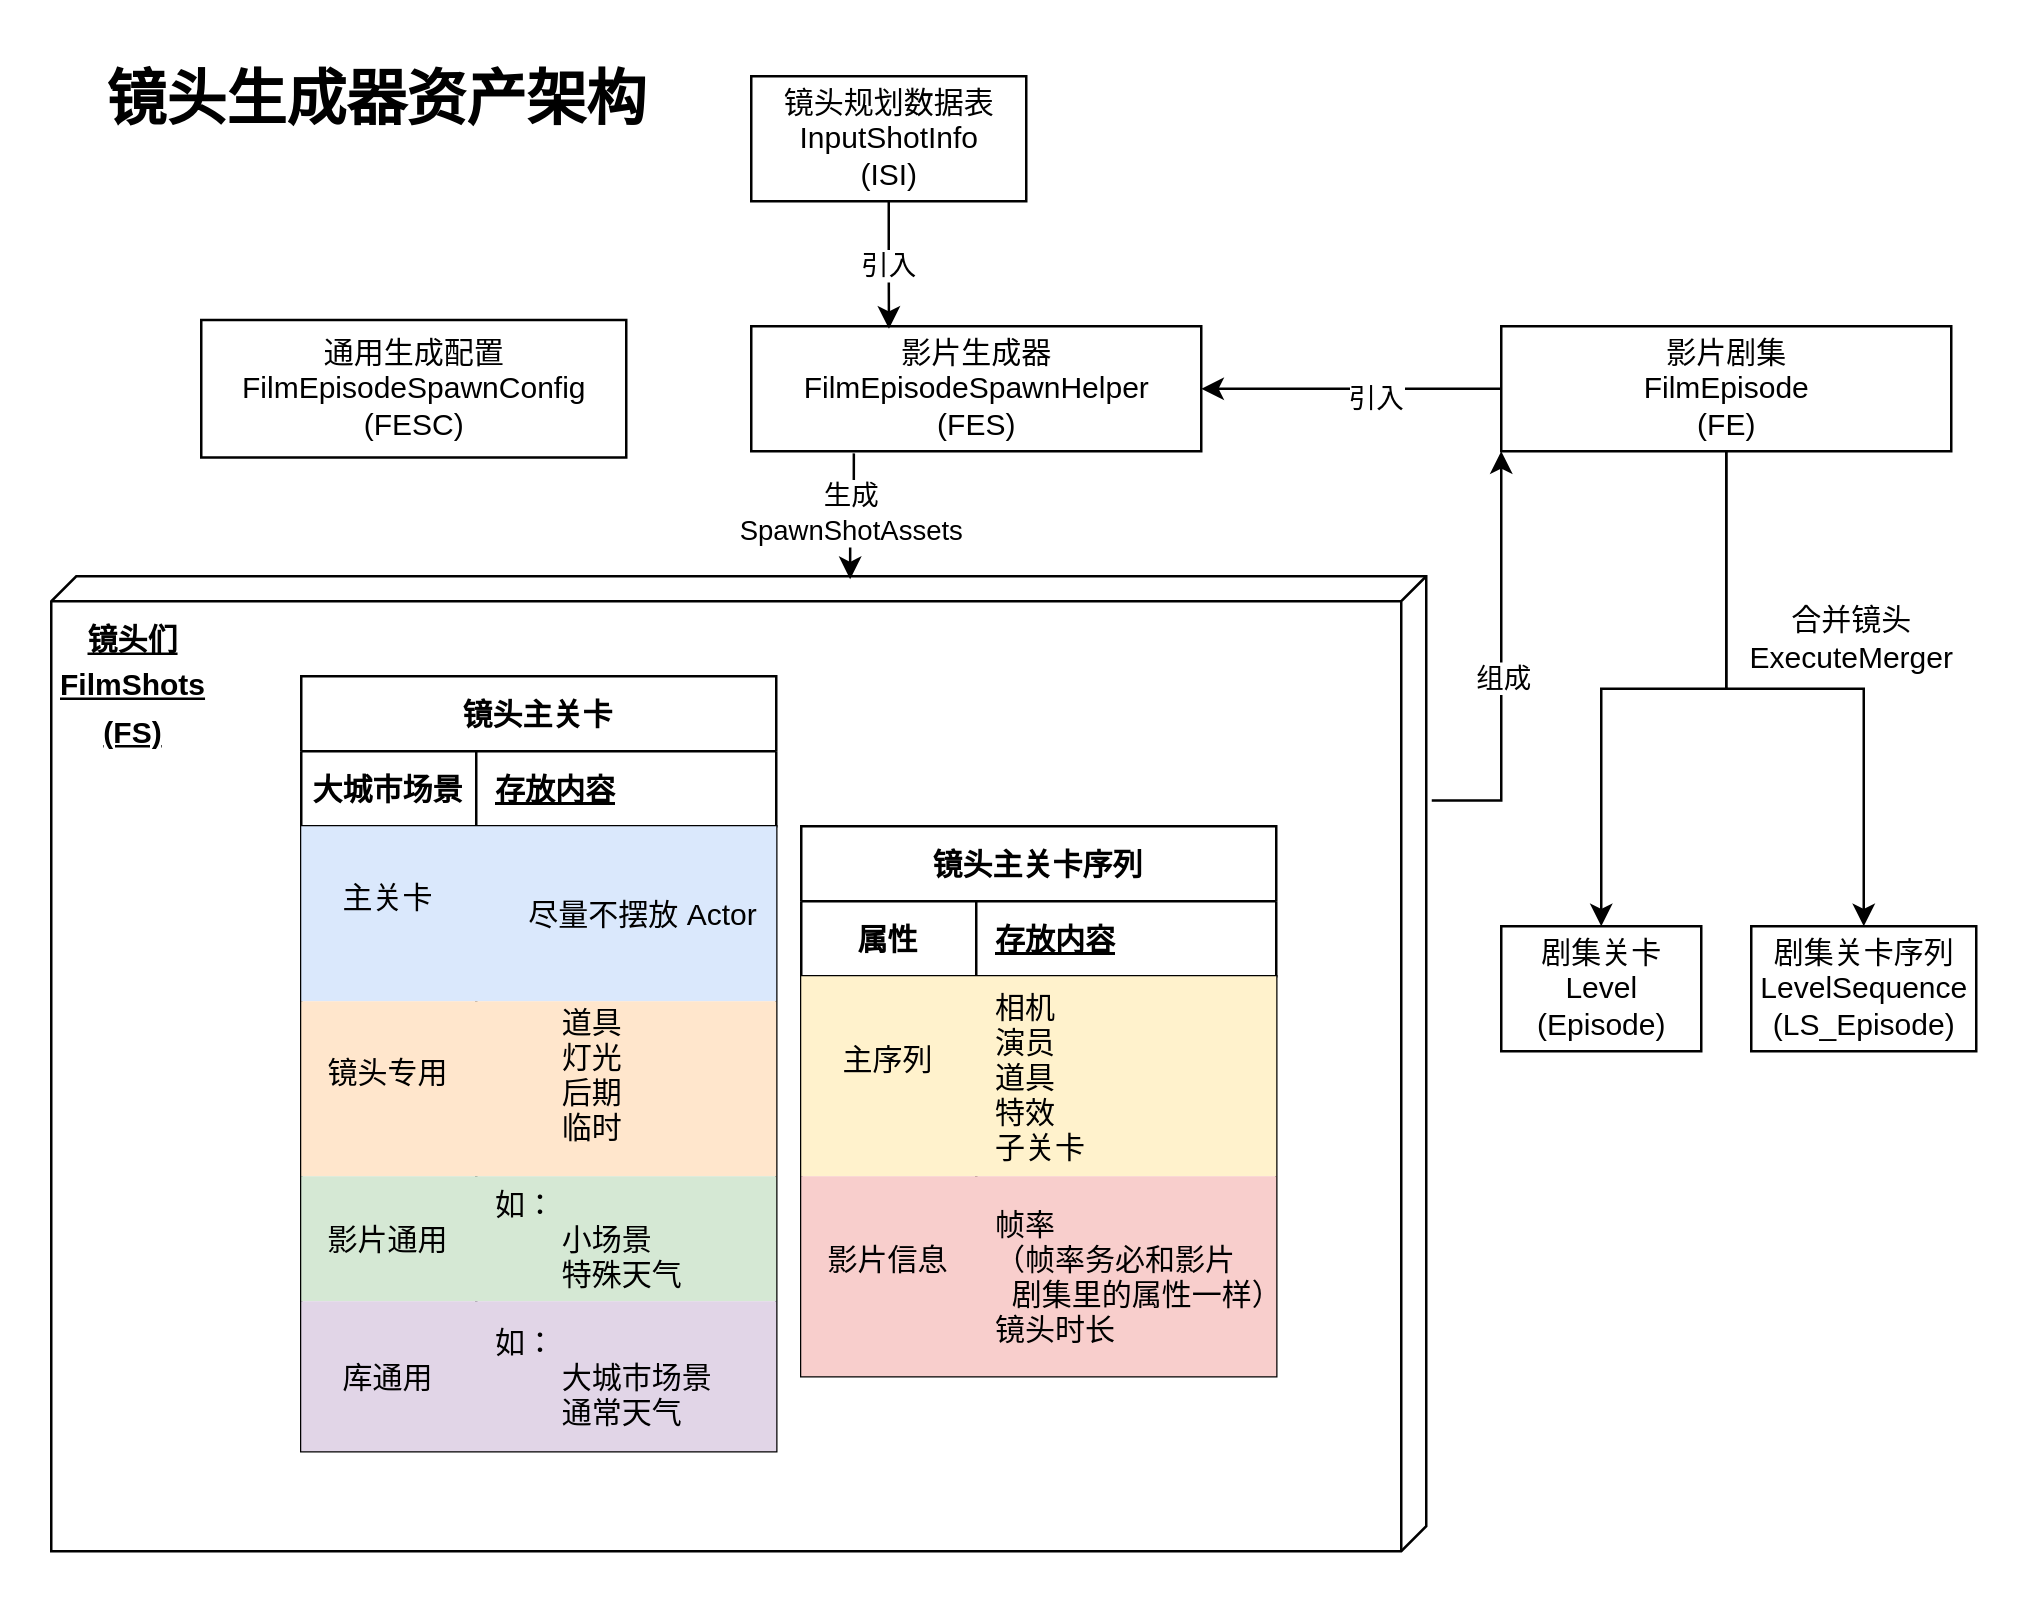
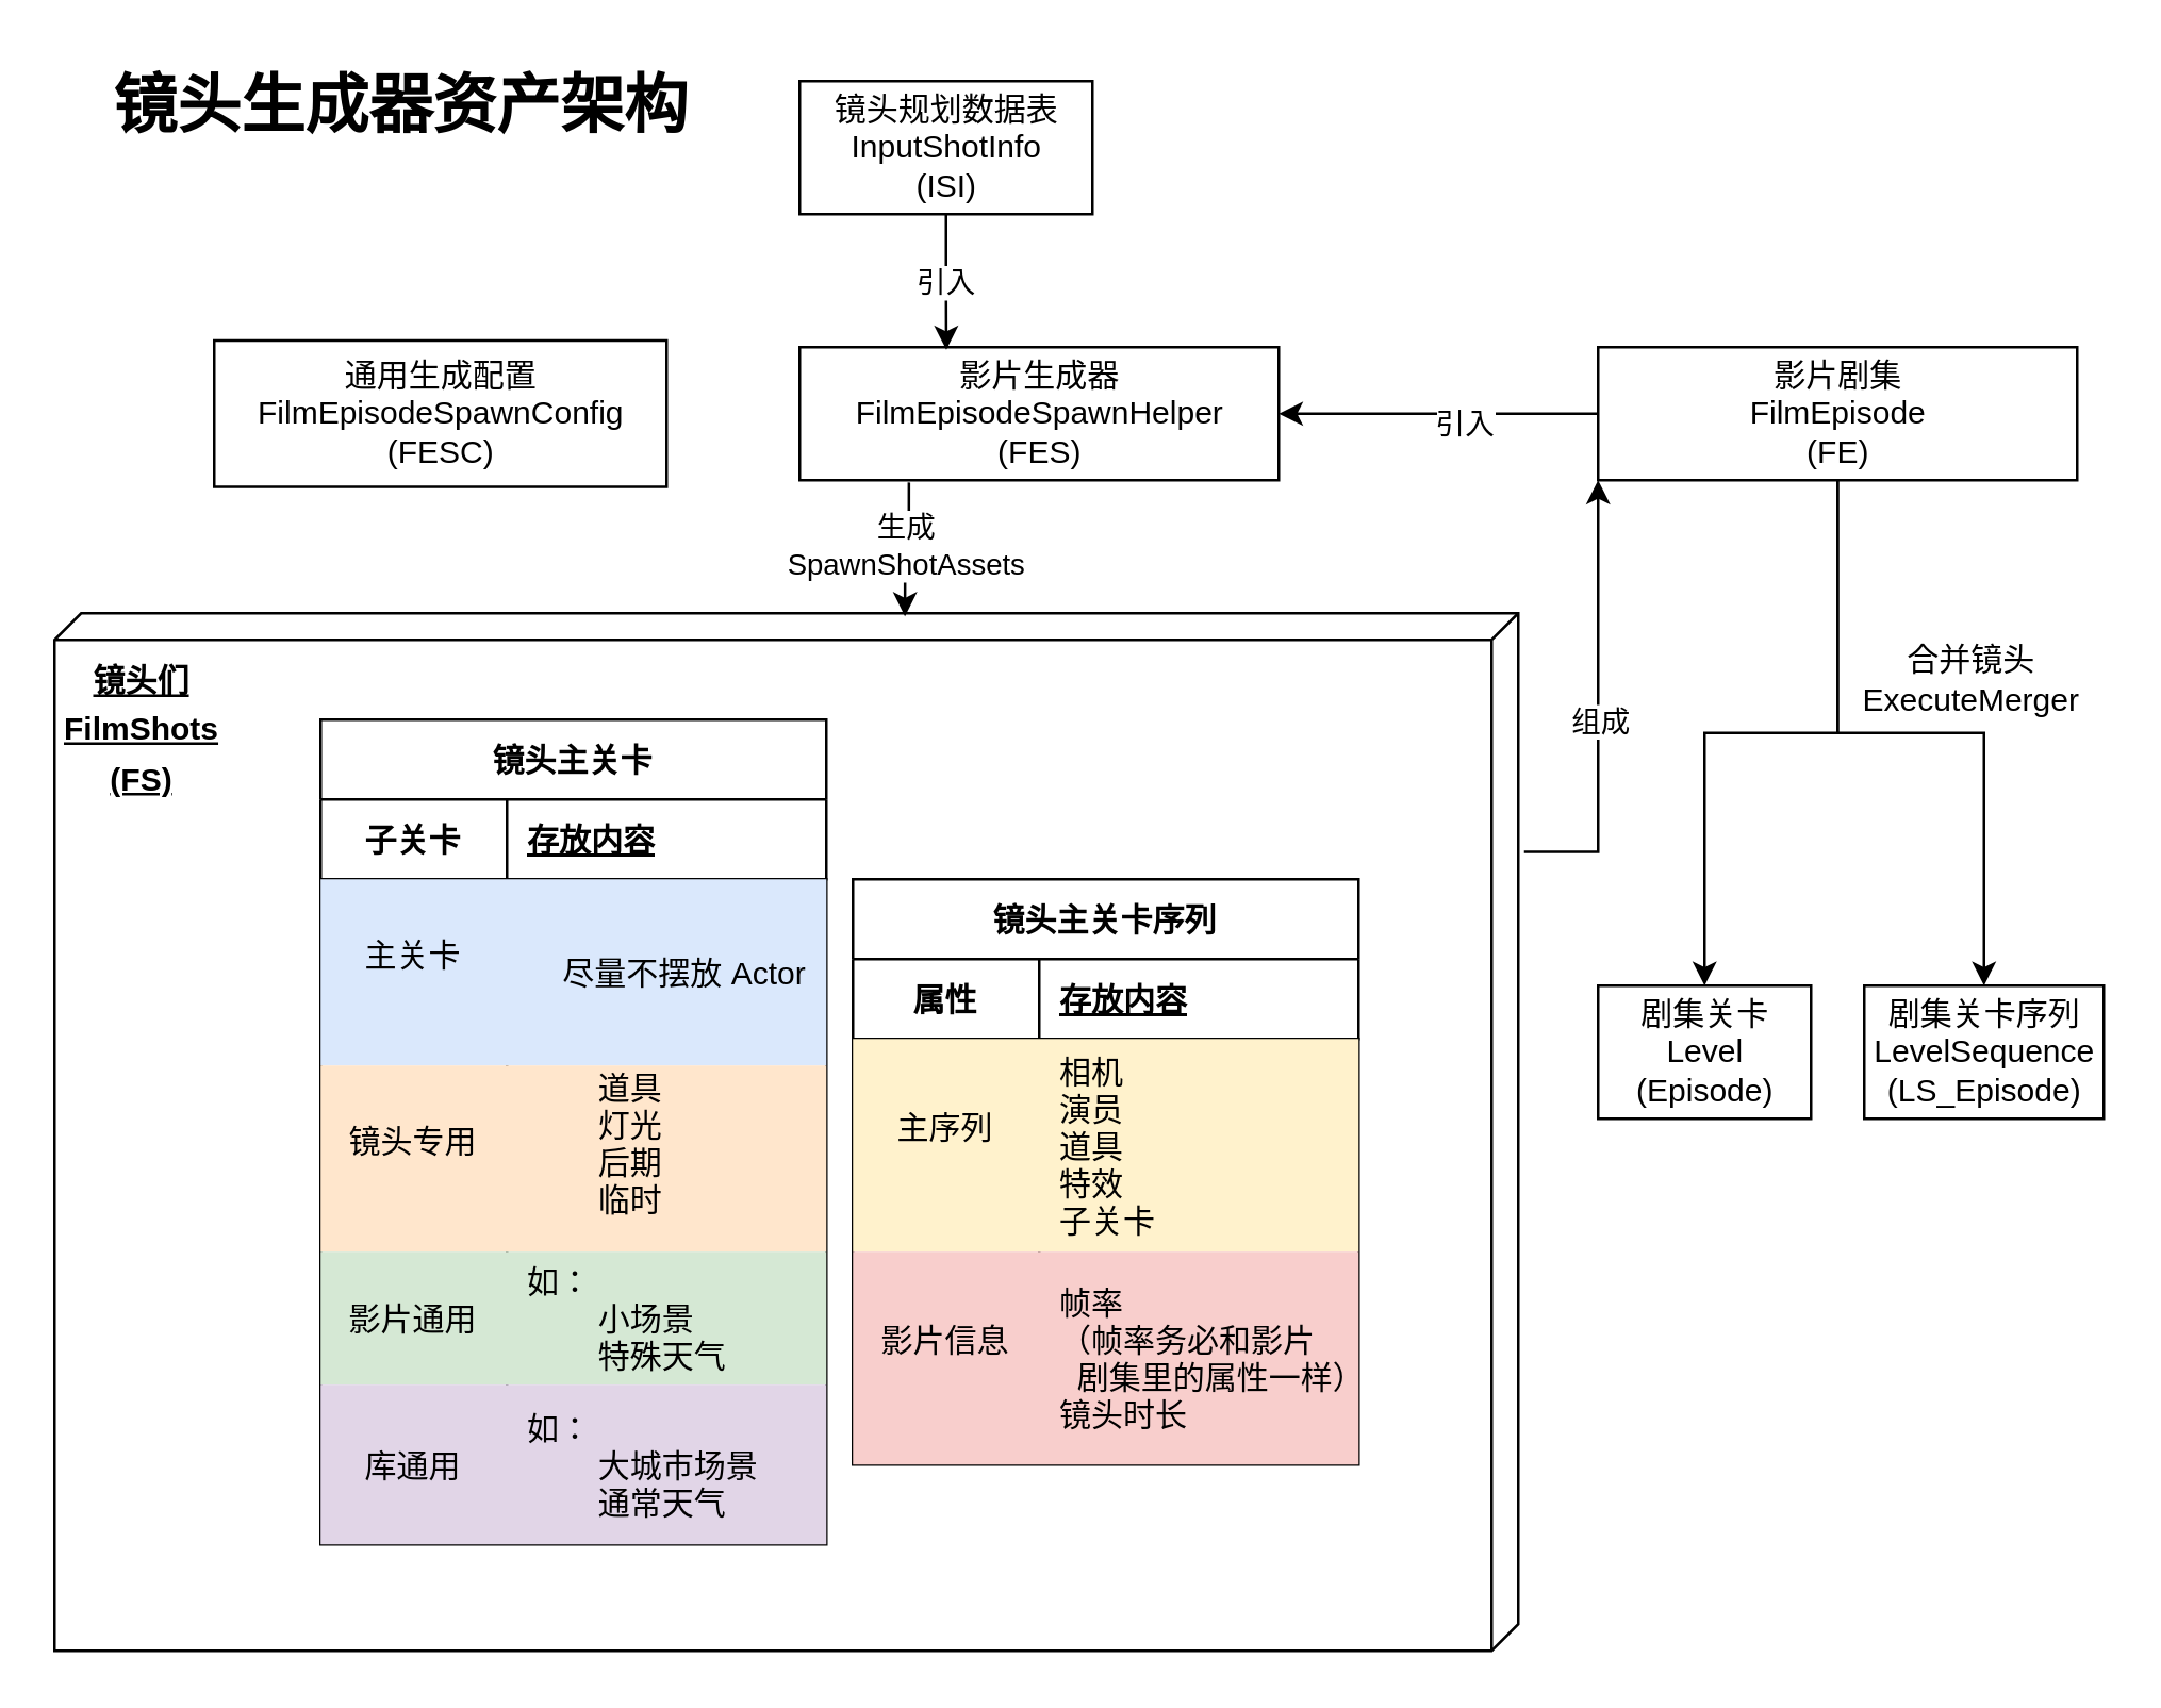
- <mxCell id="21" value="大城市场景" style="shape=partialRectangle;connectable=0;fillColor=none;top=0;left=0;bottom=0;right=0;fontStyle=1;overflow=hidden;" vertex="1" parent="20"><mxGeometry width="70" height="30" as="geometry"><mxRectangle width="70" height="30" as="alternateBounds" /></mxGeometry></mxCell>
+ <mxCell id="21" value="子关卡" style="shape=partialRectangle;connectable=0;fillColor=none;top=0;left=0;bottom=0;right=0;fontStyle=1;overflow=hidden;" vertex="1" parent="20"><mxGeometry width="70" height="30" as="geometry"><mxRectangle width="70" height="30" as="alternateBounds" /></mxGeometry></mxCell>
